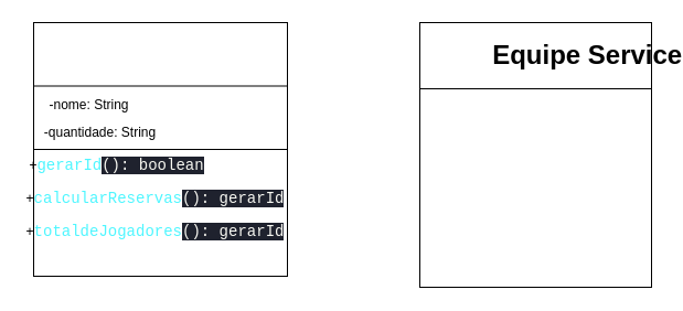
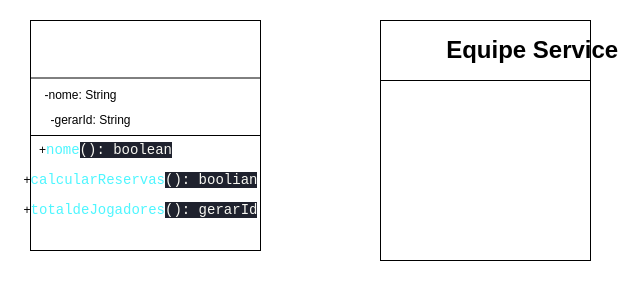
- <mxCell id="5" value="-quantidade: String" style="text;html=1;align=center;verticalAlign=middle;resizable=0;points=[];autosize=1;strokeColor=none;fillColor=none;" vertex="1" parent="1"><mxGeometry x="30" y="105" width="120" height="30" as="geometry" /></mxCell>
+ <mxCell id="5" value="-gerarId: String" style="text;html=1;align=center;verticalAlign=middle;resizable=0;points=[];autosize=1;strokeColor=none;fillColor=none;" vertex="1" parent="1"><mxGeometry x="30" y="105" width="120" height="30" as="geometry" /></mxCell>
- <mxCell id="7" value="+&lt;span style=&quot;font-family: Consolas, &amp;quot;Courier New&amp;quot;, monospace; font-size: 14px; color: rgb(78, 246, 255);&quot;&gt;gerarId&lt;/span&gt;&lt;span style=&quot;background-color: rgb(31, 34, 46); color: rgb(248, 248, 242); font-family: Consolas, &amp;quot;Courier New&amp;quot;, monospace; font-size: 14px;&quot;&gt;(): boolean&lt;/span&gt;" style="text;html=1;align=center;verticalAlign=middle;resizable=0;points=[];autosize=1;strokeColor=none;fillColor=none;" vertex="1" parent="1"><mxGeometry x="20" y="135" width="170" height="30" as="geometry" /></mxCell>
+ <mxCell id="7" value="+&lt;span style=&quot;font-family: Consolas, &amp;quot;Courier New&amp;quot;, monospace; font-size: 14px; color: rgb(78, 246, 255);&quot;&gt;nome&lt;/span&gt;&lt;span style=&quot;background-color: rgb(31, 34, 46); color: rgb(248, 248, 242); font-family: Consolas, &amp;quot;Courier New&amp;quot;, monospace; font-size: 14px;&quot;&gt;(): boolean&lt;/span&gt;" style="text;html=1;align=center;verticalAlign=middle;resizable=0;points=[];autosize=1;strokeColor=none;fillColor=none;" vertex="1" parent="1"><mxGeometry x="20" y="135" width="170" height="30" as="geometry" /></mxCell>
- <mxCell id="8" value="+&lt;span style=&quot;font-family: Consolas, &amp;quot;Courier New&amp;quot;, monospace; font-size: 14px; color: rgb(78, 246, 255);&quot;&gt;calcularReservas&lt;/span&gt;&lt;span style=&quot;background-color: rgb(31, 34, 46); color: rgb(248, 248, 242); font-family: Consolas, &amp;quot;Courier New&amp;quot;, monospace; font-size: 14px;&quot;&gt;(): gerarId&lt;/span&gt;" style="text;html=1;align=center;verticalAlign=middle;resizable=0;points=[];autosize=1;strokeColor=none;fillColor=none;" vertex="1" parent="1"><mxGeometry x="20" y="165" width="240" height="30" as="geometry" /></mxCell>
+ <mxCell id="8" value="+&lt;span style=&quot;font-family: Consolas, &amp;quot;Courier New&amp;quot;, monospace; font-size: 14px; color: rgb(78, 246, 255);&quot;&gt;calcularReservas&lt;/span&gt;&lt;span style=&quot;background-color: rgb(31, 34, 46); color: rgb(248, 248, 242); font-family: Consolas, &amp;quot;Courier New&amp;quot;, monospace; font-size: 14px;&quot;&gt;(): boolian&lt;/span&gt;" style="text;html=1;align=center;verticalAlign=middle;resizable=0;points=[];autosize=1;strokeColor=none;fillColor=none;" vertex="1" parent="1"><mxGeometry x="20" y="165" width="240" height="30" as="geometry" /></mxCell>
